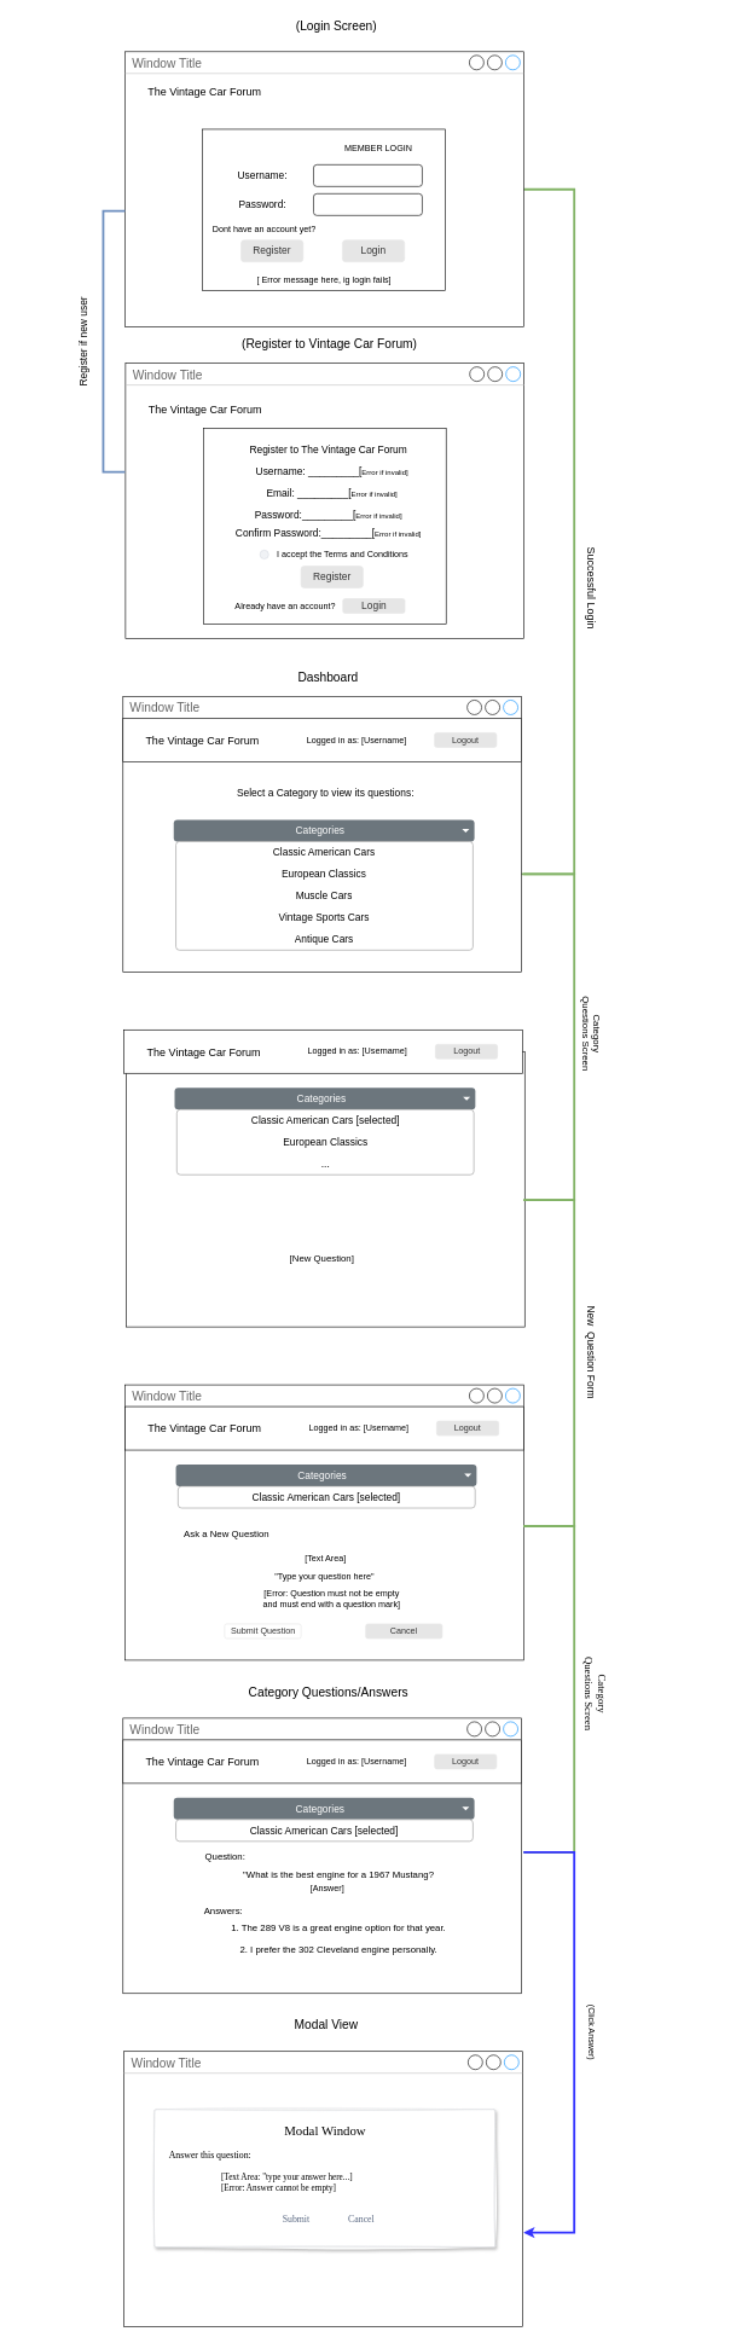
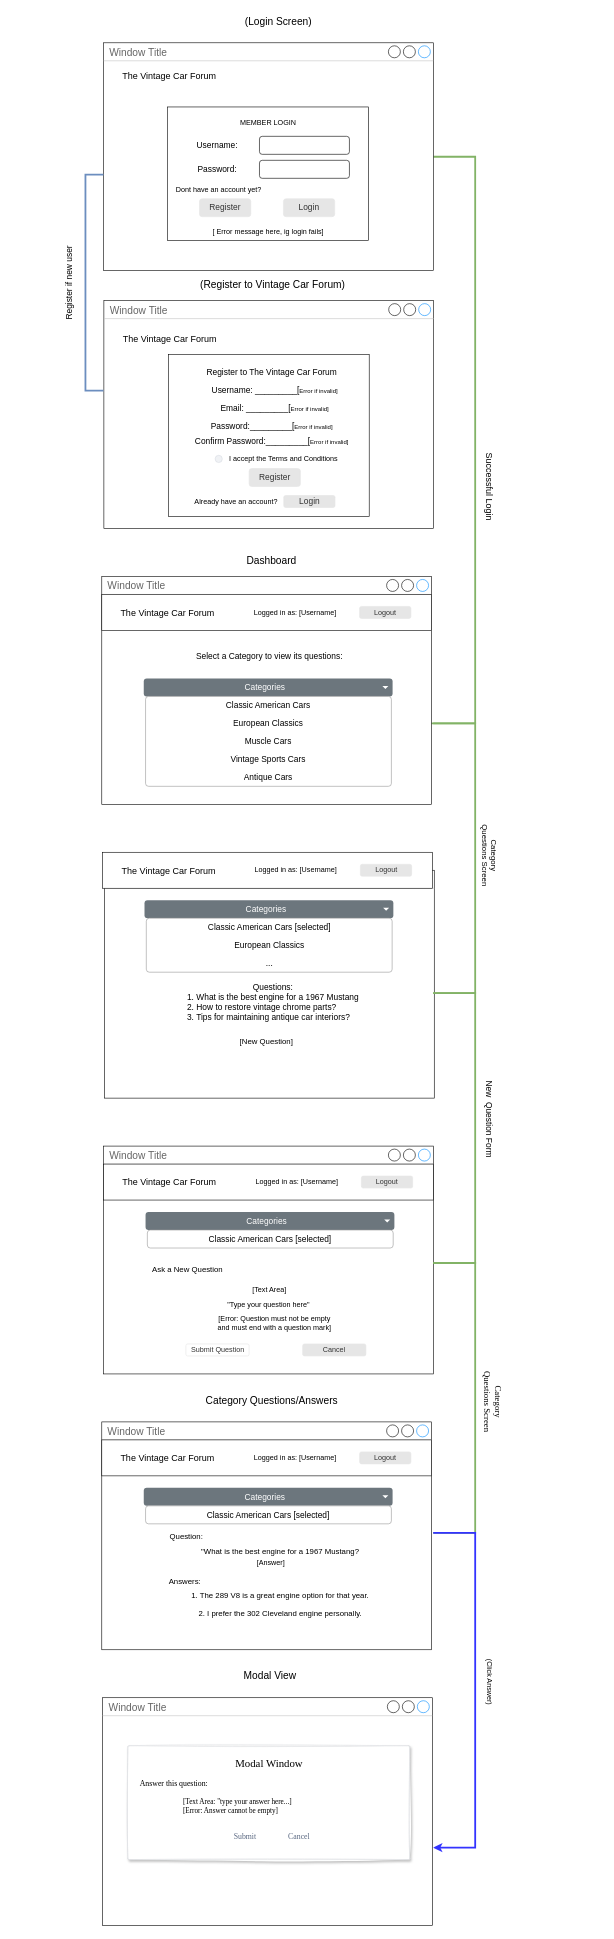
- <mxCell id="6" value="MEMBER LOGIN" style="text;html=1;align=center;verticalAlign=middle;whiteSpace=wrap;rounded=0;" parent="1" vertex="1"><mxGeometry x="457.25" y="188" width="130" height="30" as="geometry" /></mxCell>
+ <mxCell id="6" value="MEMBER LOGIN" style="text;html=1;align=center;verticalAlign=middle;whiteSpace=wrap;rounded=0;" parent="1" vertex="1"><mxGeometry x="382.25" y="188" width="130" height="30" as="geometry" /></mxCell>
+ <mxCell id="52" value="&lt;font style=&quot;font-size: 14px;&quot;&gt;Questions:&lt;/font&gt;&lt;div style=&quot;text-align: left;&quot;&gt;&lt;font style=&quot;font-size: 14px;&quot;&gt;1. What is the best engine for a 1967 Mustang&lt;/font&gt;&lt;/div&gt;&lt;div style=&quot;text-align: left;&quot;&gt;&lt;font style=&quot;font-size: 14px;&quot;&gt;2. How to restore vintage chrome parts?&lt;/font&gt;&lt;/div&gt;&lt;div style=&quot;text-align: left;&quot;&gt;&lt;font style=&quot;font-size: 14px;&quot;&gt;3. Tips for maintaining antique car interiors?&lt;/font&gt;&lt;/div&gt;" style="text;html=1;align=center;verticalAlign=middle;whiteSpace=wrap;rounded=0;" parent="1" vertex="1"><mxGeometry x="278" y="1630" width="353.5" height="80" as="geometry" /></mxCell>
